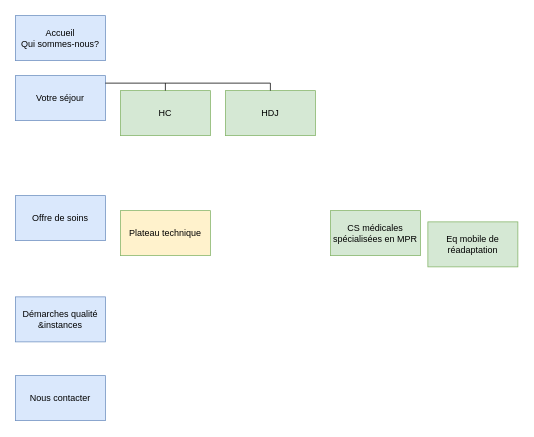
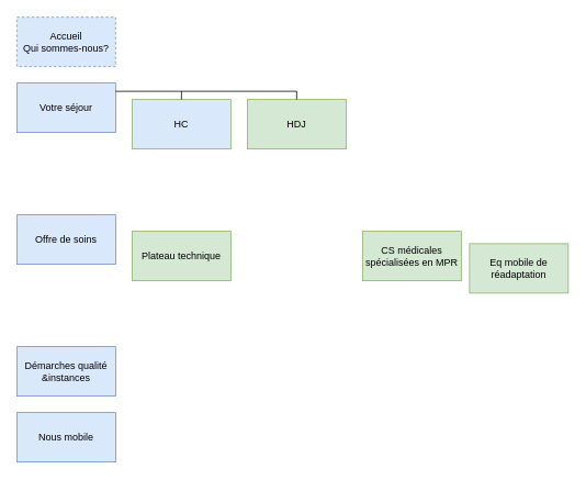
- <mxCell id="2" value="&lt;div&gt;Accueil&lt;/div&gt;&lt;div&gt;Qui sommes-nous?&lt;br&gt;&lt;/div&gt;" style="rounded=0;whiteSpace=wrap;html=1;fillColor=#dae8fc;strokeColor=#6c8ebf;" vertex="1" parent="1"><mxGeometry x="20" y="20" width="120" height="60" as="geometry" /></mxCell>
+ <mxCell id="2" value="&lt;div&gt;Accueil&lt;/div&gt;&lt;div&gt;Qui sommes-nous?&lt;br&gt;&lt;/div&gt;" style="rounded=0;whiteSpace=wrap;html=1;fillColor=#dae8fc;strokeColor=#6c8ebf;dashed=1;" vertex="1" parent="1"><mxGeometry x="20" y="20" width="120" height="60" as="geometry" /></mxCell>
- <mxCell id="7" value="HC" style="rounded=0;whiteSpace=wrap;html=1;fillColor=#d5e8d4;strokeColor=#82b366;" vertex="1" parent="1"><mxGeometry x="160" y="120" width="120" height="60" as="geometry" /></mxCell>
+ <mxCell id="7" value="HC" style="rounded=0;whiteSpace=wrap;html=1;fillColor=#dae8fc;strokeColor=#82b366;" vertex="1" parent="1"><mxGeometry x="160" y="120" width="120" height="60" as="geometry" /></mxCell>
- <mxCell id="9" value="Plateau technique" style="rounded=0;whiteSpace=wrap;html=1;fillColor=#fff2cc;strokeColor=#82b366;" vertex="1" parent="1"><mxGeometry x="160" y="280" width="120" height="60" as="geometry" /></mxCell>
+ <mxCell id="9" value="Plateau technique" style="rounded=0;whiteSpace=wrap;html=1;fillColor=#d5e8d4;strokeColor=#82b366;" vertex="1" parent="1"><mxGeometry x="160" y="280" width="120" height="60" as="geometry" /></mxCell>
- <mxCell id="5" value="Démarches qualité &amp;amp;instances" style="rounded=0;whiteSpace=wrap;html=1;fillColor=#dae8fc;strokeColor=#6c8ebf;" vertex="1" parent="1"><mxGeometry x="20" y="395" width="120" height="60" as="geometry" /></mxCell>
+ <mxCell id="5" value="Démarches qualité &amp;amp;instances" style="rounded=0;whiteSpace=wrap;html=1;fillColor=#dae8fc;strokeColor=#6c8ebf;" vertex="1" parent="1"><mxGeometry x="20" y="420" width="120" height="60" as="geometry" /></mxCell>
- <mxCell id="6" value="Nous contacter" style="rounded=0;whiteSpace=wrap;html=1;fillColor=#dae8fc;strokeColor=#6c8ebf;" vertex="1" parent="1"><mxGeometry x="20" y="500" width="120" height="60" as="geometry" /></mxCell>
+ <mxCell id="6" value="Nous mobile" style="rounded=0;whiteSpace=wrap;html=1;fillColor=#dae8fc;strokeColor=#6c8ebf;" vertex="1" parent="1"><mxGeometry x="20" y="500" width="120" height="60" as="geometry" /></mxCell>
